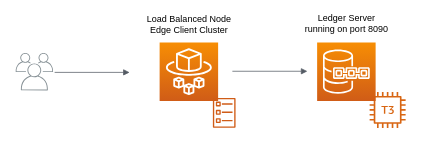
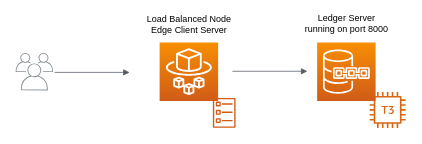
- <mxCell id="10" value="Load Balanced Node Edge Client Cluster&lt;br&gt;" style="text;html=1;strokeColor=none;fillColor=none;align=center;verticalAlign=middle;whiteSpace=wrap;rounded=0;" vertex="1" parent="1"><mxGeometry x="193.5" y="22" width="115" height="20" as="geometry" /></mxCell>
+ <mxCell id="10" value="Load Balanced Node Edge Client Server&lt;br&gt;" style="text;html=1;strokeColor=none;fillColor=none;align=center;verticalAlign=middle;whiteSpace=wrap;rounded=0;" vertex="1" parent="1"><mxGeometry x="193.5" y="22" width="115" height="20" as="geometry" /></mxCell>
- <mxCell id="11" value="Ledger Server running on port 8090" style="text;html=1;strokeColor=none;fillColor=none;align=center;verticalAlign=middle;whiteSpace=wrap;rounded=0;" vertex="1" parent="1"><mxGeometry x="403.5" y="20" width="115" height="22" as="geometry" /></mxCell>
+ <mxCell id="11" value="Ledger Server running on port 8000" style="text;html=1;strokeColor=none;fillColor=none;align=center;verticalAlign=middle;whiteSpace=wrap;rounded=0;" vertex="1" parent="1"><mxGeometry x="403.5" y="20" width="115" height="22" as="geometry" /></mxCell>
